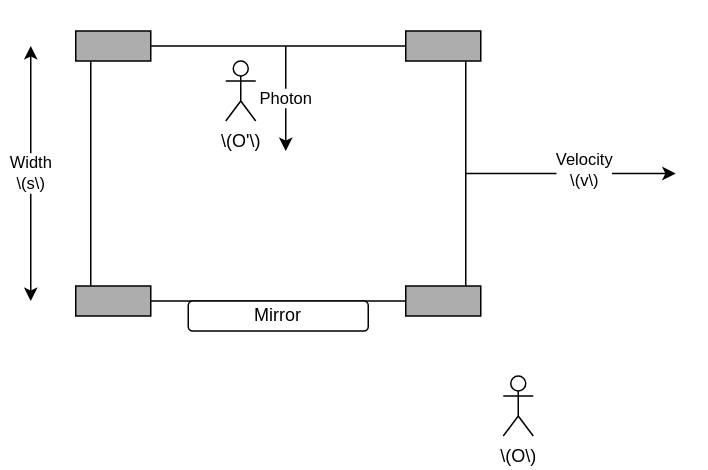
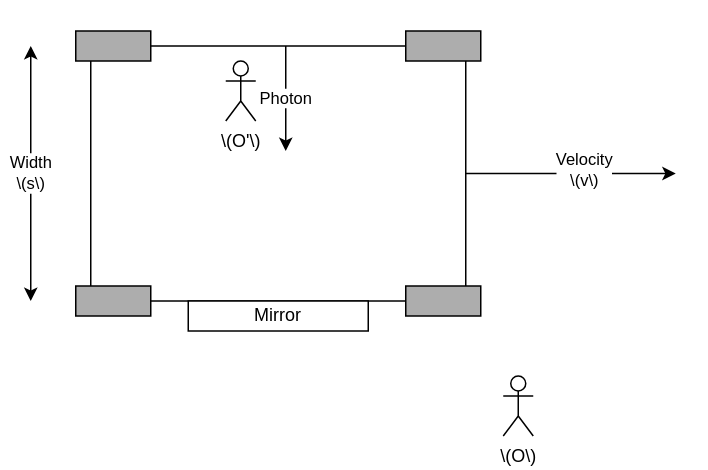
- <mxCell id="4" value="Mirror" style="whiteSpace=wrap;html=1;rounded=1;" parent="1" vertex="1"><mxGeometry x="125" y="200" width="120" height="20" as="geometry" /></mxCell>
+ <mxCell id="4" value="Mirror" style="rounded=0;whiteSpace=wrap;html=1;" parent="1" vertex="1"><mxGeometry x="125" y="200" width="120" height="20" as="geometry" /></mxCell>
